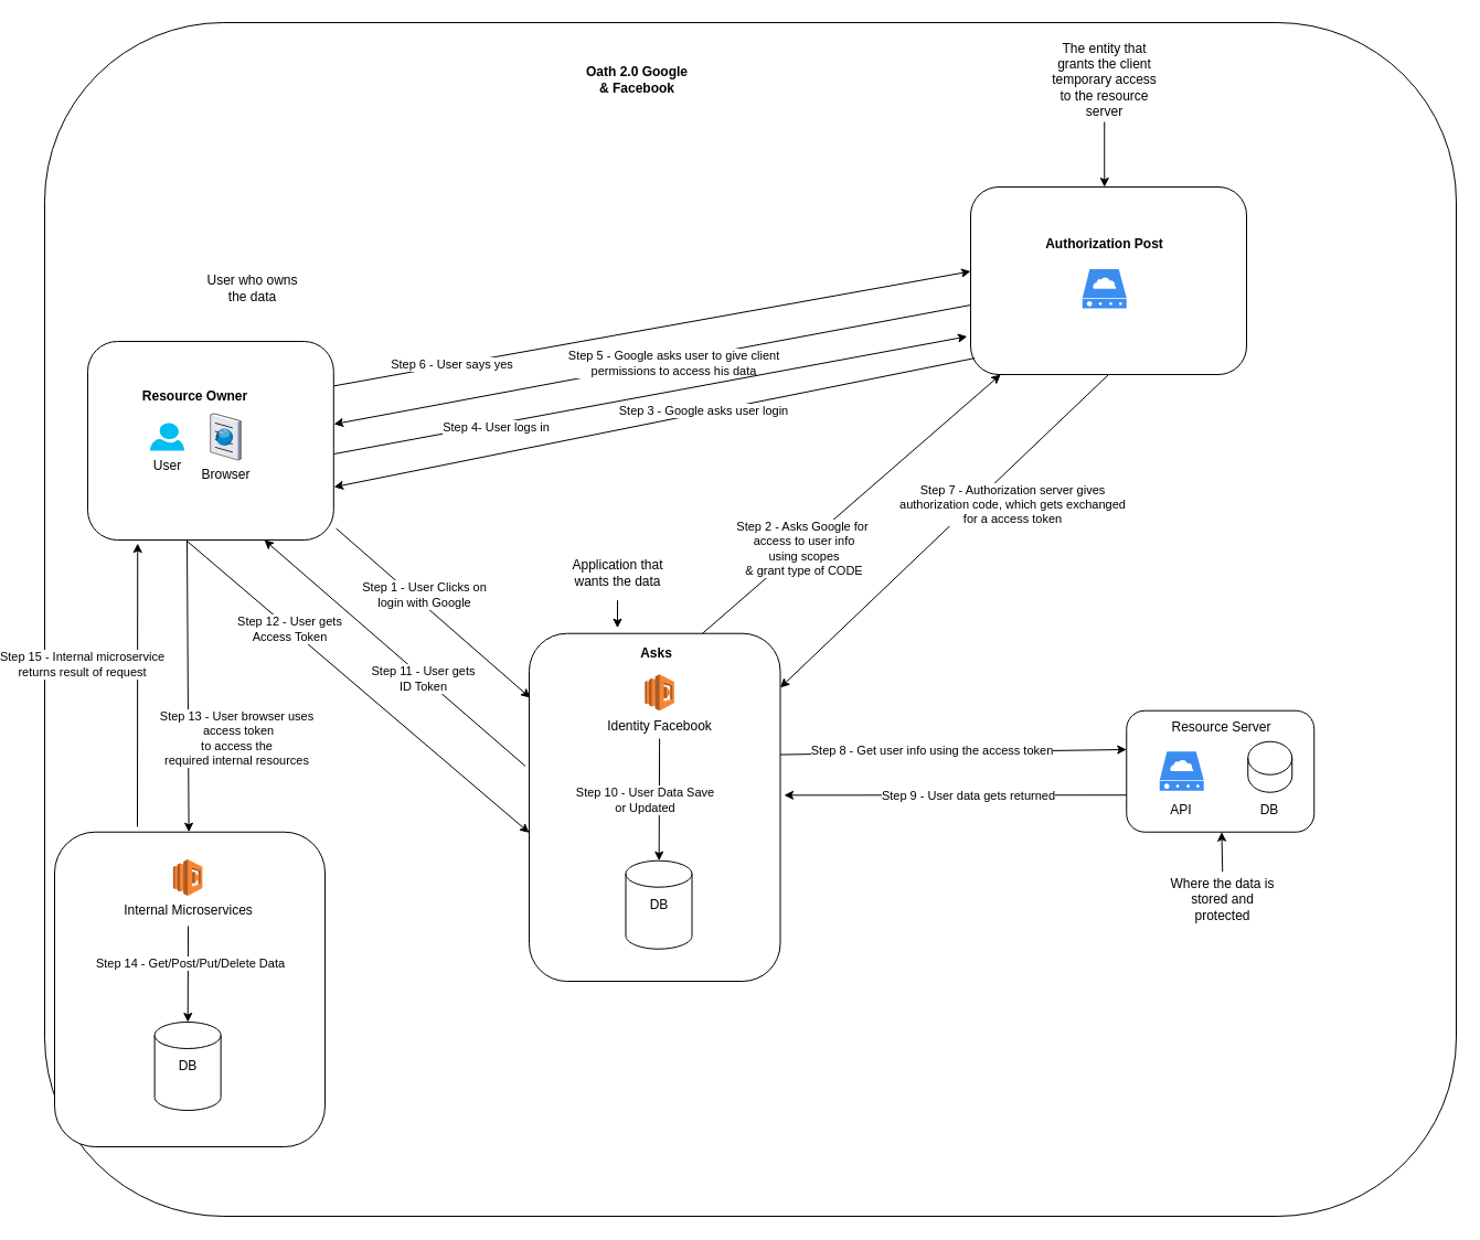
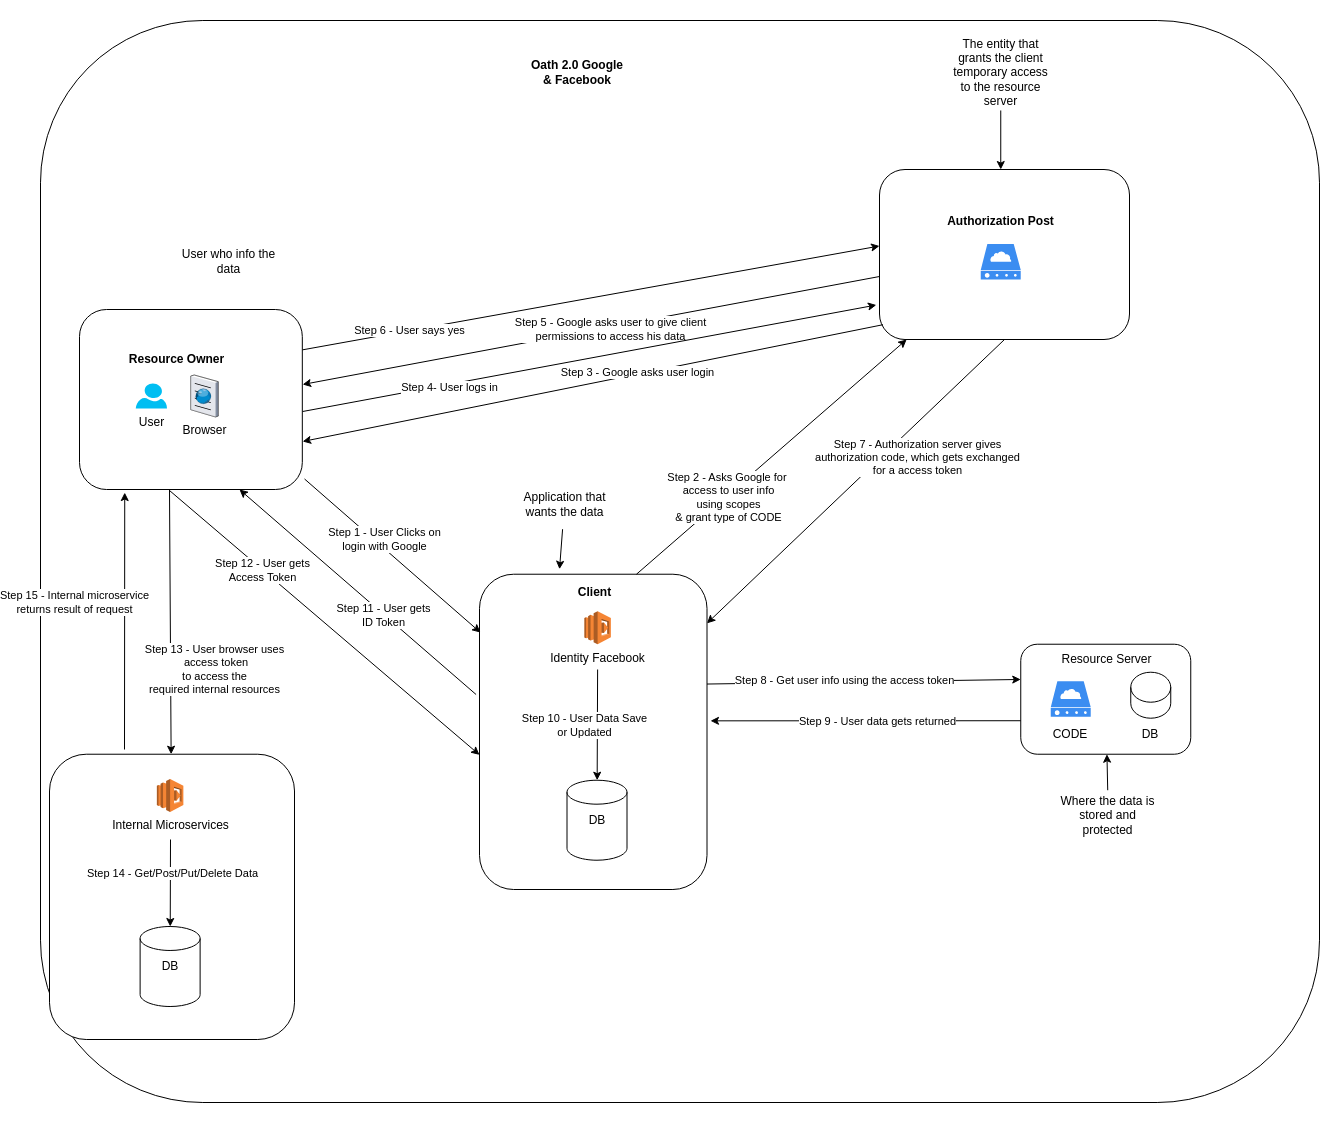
- <mxCell id="16" value="User who owns the data" style="text;html=1;strokeColor=none;fillColor=none;align=center;verticalAlign=middle;whiteSpace=wrap;rounded=0;" parent="1" vertex="1"><mxGeometry x="159" y="235.7" width="98.75" height="50" as="geometry" /></mxCell>
+ <mxCell id="16" value="User who info the data" style="text;html=1;strokeColor=none;fillColor=none;align=center;verticalAlign=middle;whiteSpace=wrap;rounded=0;" parent="1" vertex="1"><mxGeometry x="159" y="235.7" width="98.75" height="50" as="geometry" /></mxCell>
- <mxCell id="18" value="Application that wants the data" style="text;html=1;strokeColor=none;fillColor=none;align=center;verticalAlign=middle;whiteSpace=wrap;rounded=0;" parent="1" vertex="1"><mxGeometry x="489.63" y="493.7" width="98.75" height="50" as="geometry" /></mxCell>
+ <mxCell id="18" value="Application that wants the data" style="text;html=1;strokeColor=none;fillColor=none;align=center;verticalAlign=middle;whiteSpace=wrap;rounded=0;" parent="1" vertex="1"><mxGeometry x="494.63" y="478.7" width="98.75" height="50" as="geometry" /></mxCell>
- <mxCell id="10" value="Asks" style="text;html=1;strokeColor=none;fillColor=none;align=center;verticalAlign=middle;whiteSpace=wrap;rounded=0;fontStyle=1" parent="1" vertex="1"><mxGeometry x="517.25" y="581.72" width="115" height="20" as="geometry" /></mxCell>
+ <mxCell id="10" value="Client" style="text;html=1;strokeColor=none;fillColor=none;align=center;verticalAlign=middle;whiteSpace=wrap;rounded=0;fontStyle=1" parent="1" vertex="1"><mxGeometry x="517.25" y="581.72" width="115" height="20" as="geometry" /></mxCell>
- <mxCell id="13" value="API" style="text;html=1;strokeColor=none;fillColor=none;align=center;verticalAlign=middle;whiteSpace=wrap;rounded=0;" parent="1" vertex="1"><mxGeometry x="1030.25" y="724.22" width="40" height="20" as="geometry" /></mxCell>
+ <mxCell id="13" value="CODE" style="text;html=1;strokeColor=none;fillColor=none;align=center;verticalAlign=middle;whiteSpace=wrap;rounded=0;" parent="1" vertex="1"><mxGeometry x="1030.25" y="724.22" width="40" height="20" as="geometry" /></mxCell>
